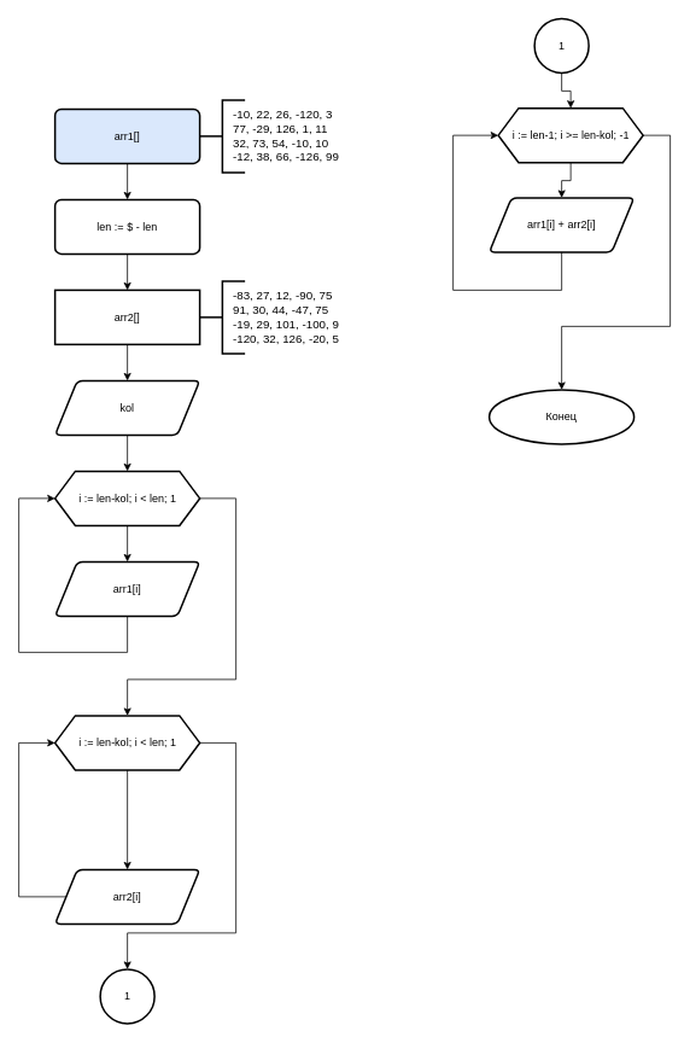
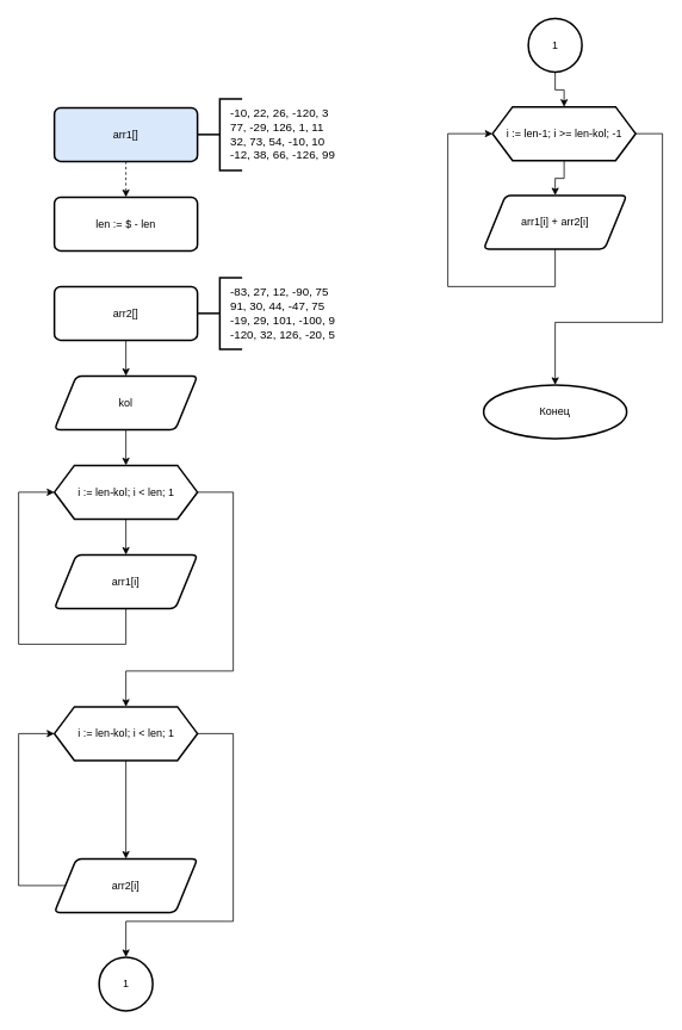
- <mxCell id="4" style="edgeStyle=orthogonalEdgeStyle;rounded=0;orthogonalLoop=1;jettySize=auto;html=1;exitX=0.5;exitY=1;exitDx=0;exitDy=0;entryX=0.5;entryY=0;entryDx=0;entryDy=0;" parent="1" source="5" target="16" edge="1"><mxGeometry relative="1" as="geometry" /></mxCell>
+ <mxCell id="4" style="edgeStyle=orthogonalEdgeStyle;rounded=0;orthogonalLoop=1;jettySize=auto;html=1;exitX=0.5;exitY=1;exitDx=0;exitDy=0;entryX=0.5;entryY=0;entryDx=0;entryDy=0;dashed=1;" parent="1" source="5" target="16" edge="1"><mxGeometry relative="1" as="geometry" /></mxCell>
- <mxCell id="15" style="edgeStyle=orthogonalEdgeStyle;rounded=0;orthogonalLoop=1;jettySize=auto;html=1;exitX=0.5;exitY=1;exitDx=0;exitDy=0;entryX=0.5;entryY=0;entryDx=0;entryDy=0;" parent="1" source="16" target="7" edge="1"><mxGeometry relative="1" as="geometry" /></mxCell>
- <mxCell id="7" value="arr2[]" style="whiteSpace=wrap;html=1;absoluteArcSize=1;arcSize=14;strokeWidth=2;rounded=0;" parent="1" vertex="1"><mxGeometry x="60" y="320" width="160" height="60" as="geometry" /></mxCell>
+ <mxCell id="7" value="arr2[]" style="rounded=1;whiteSpace=wrap;html=1;absoluteArcSize=1;arcSize=14;strokeWidth=2;" parent="1" vertex="1"><mxGeometry x="60" y="320" width="160" height="60" as="geometry" /></mxCell>
